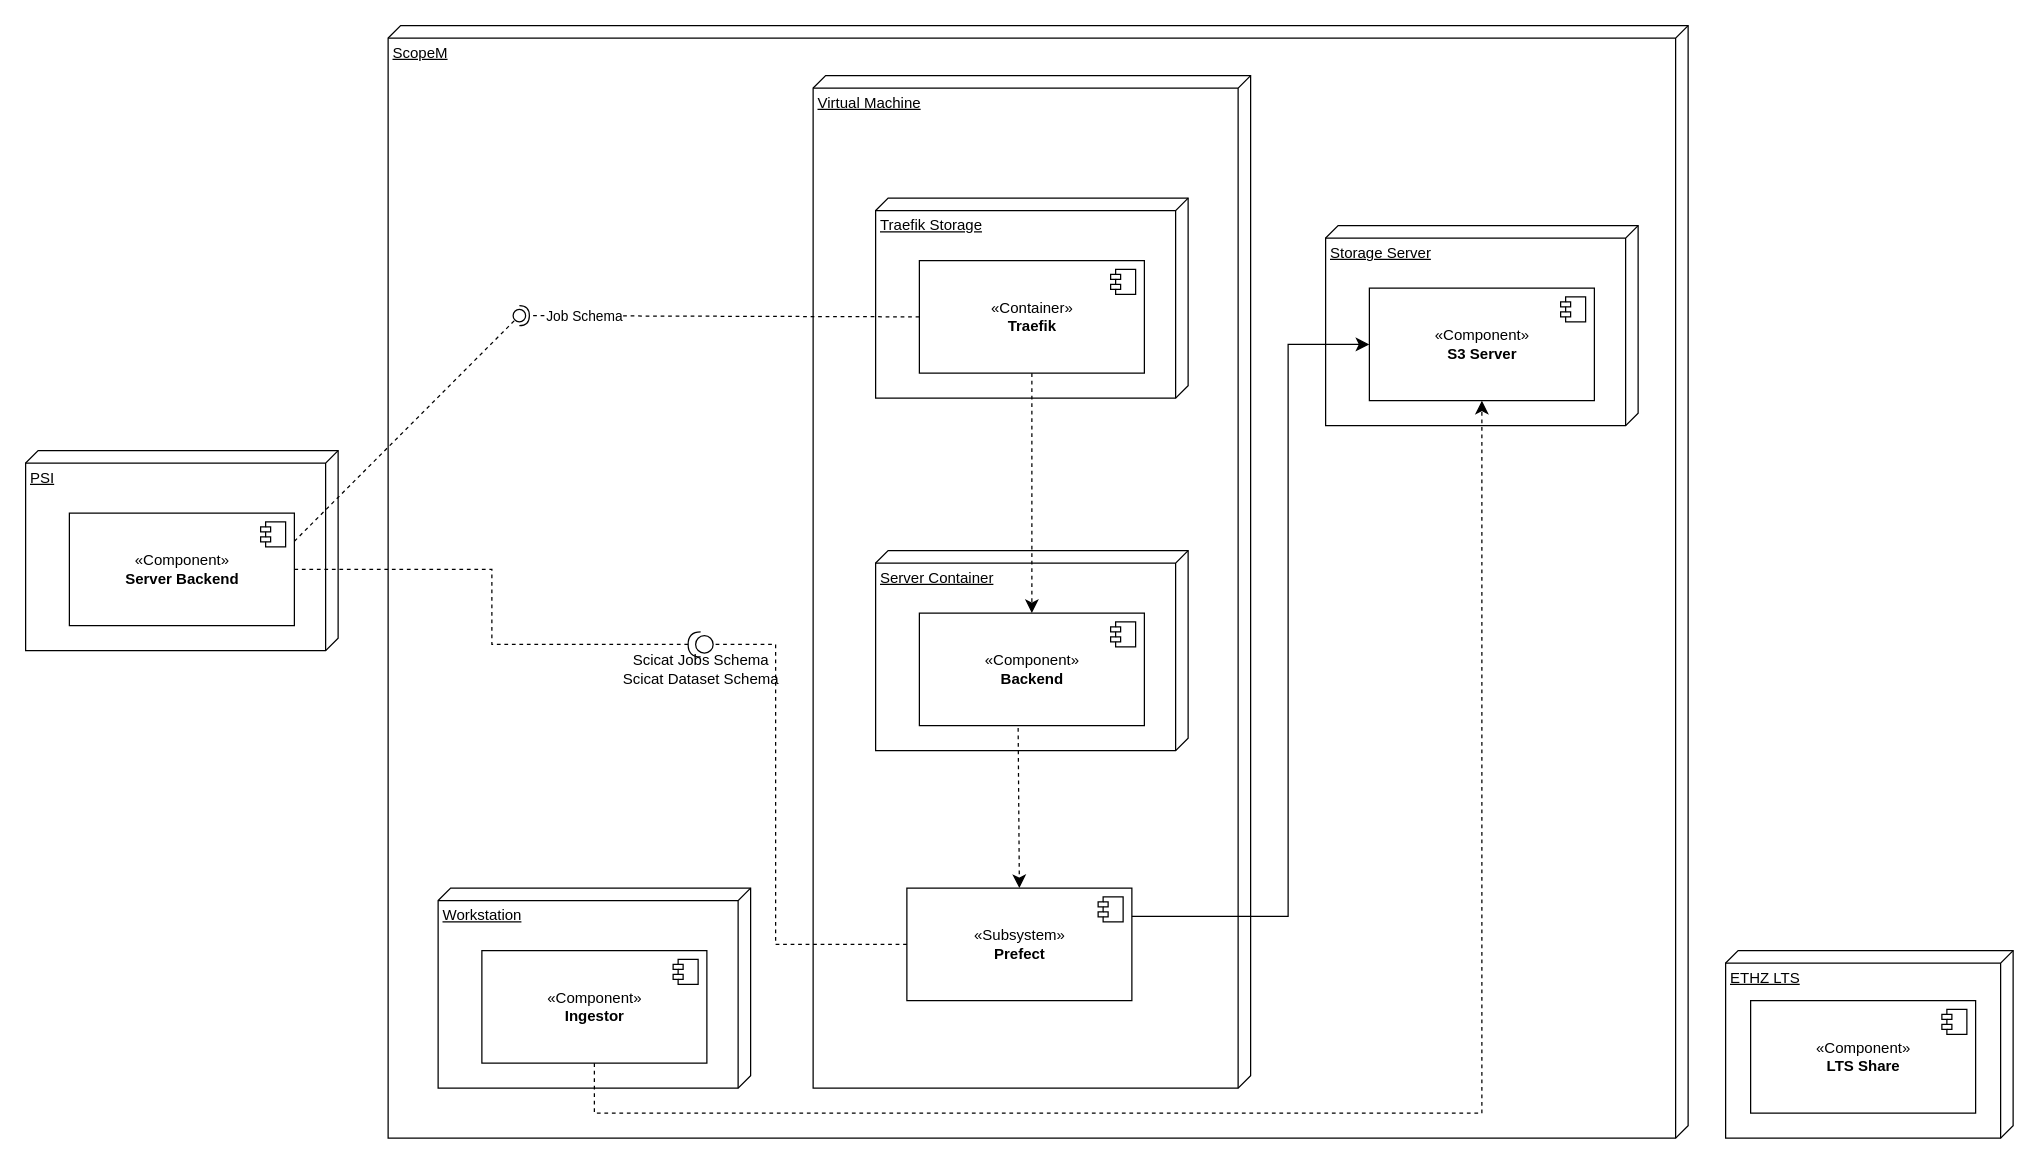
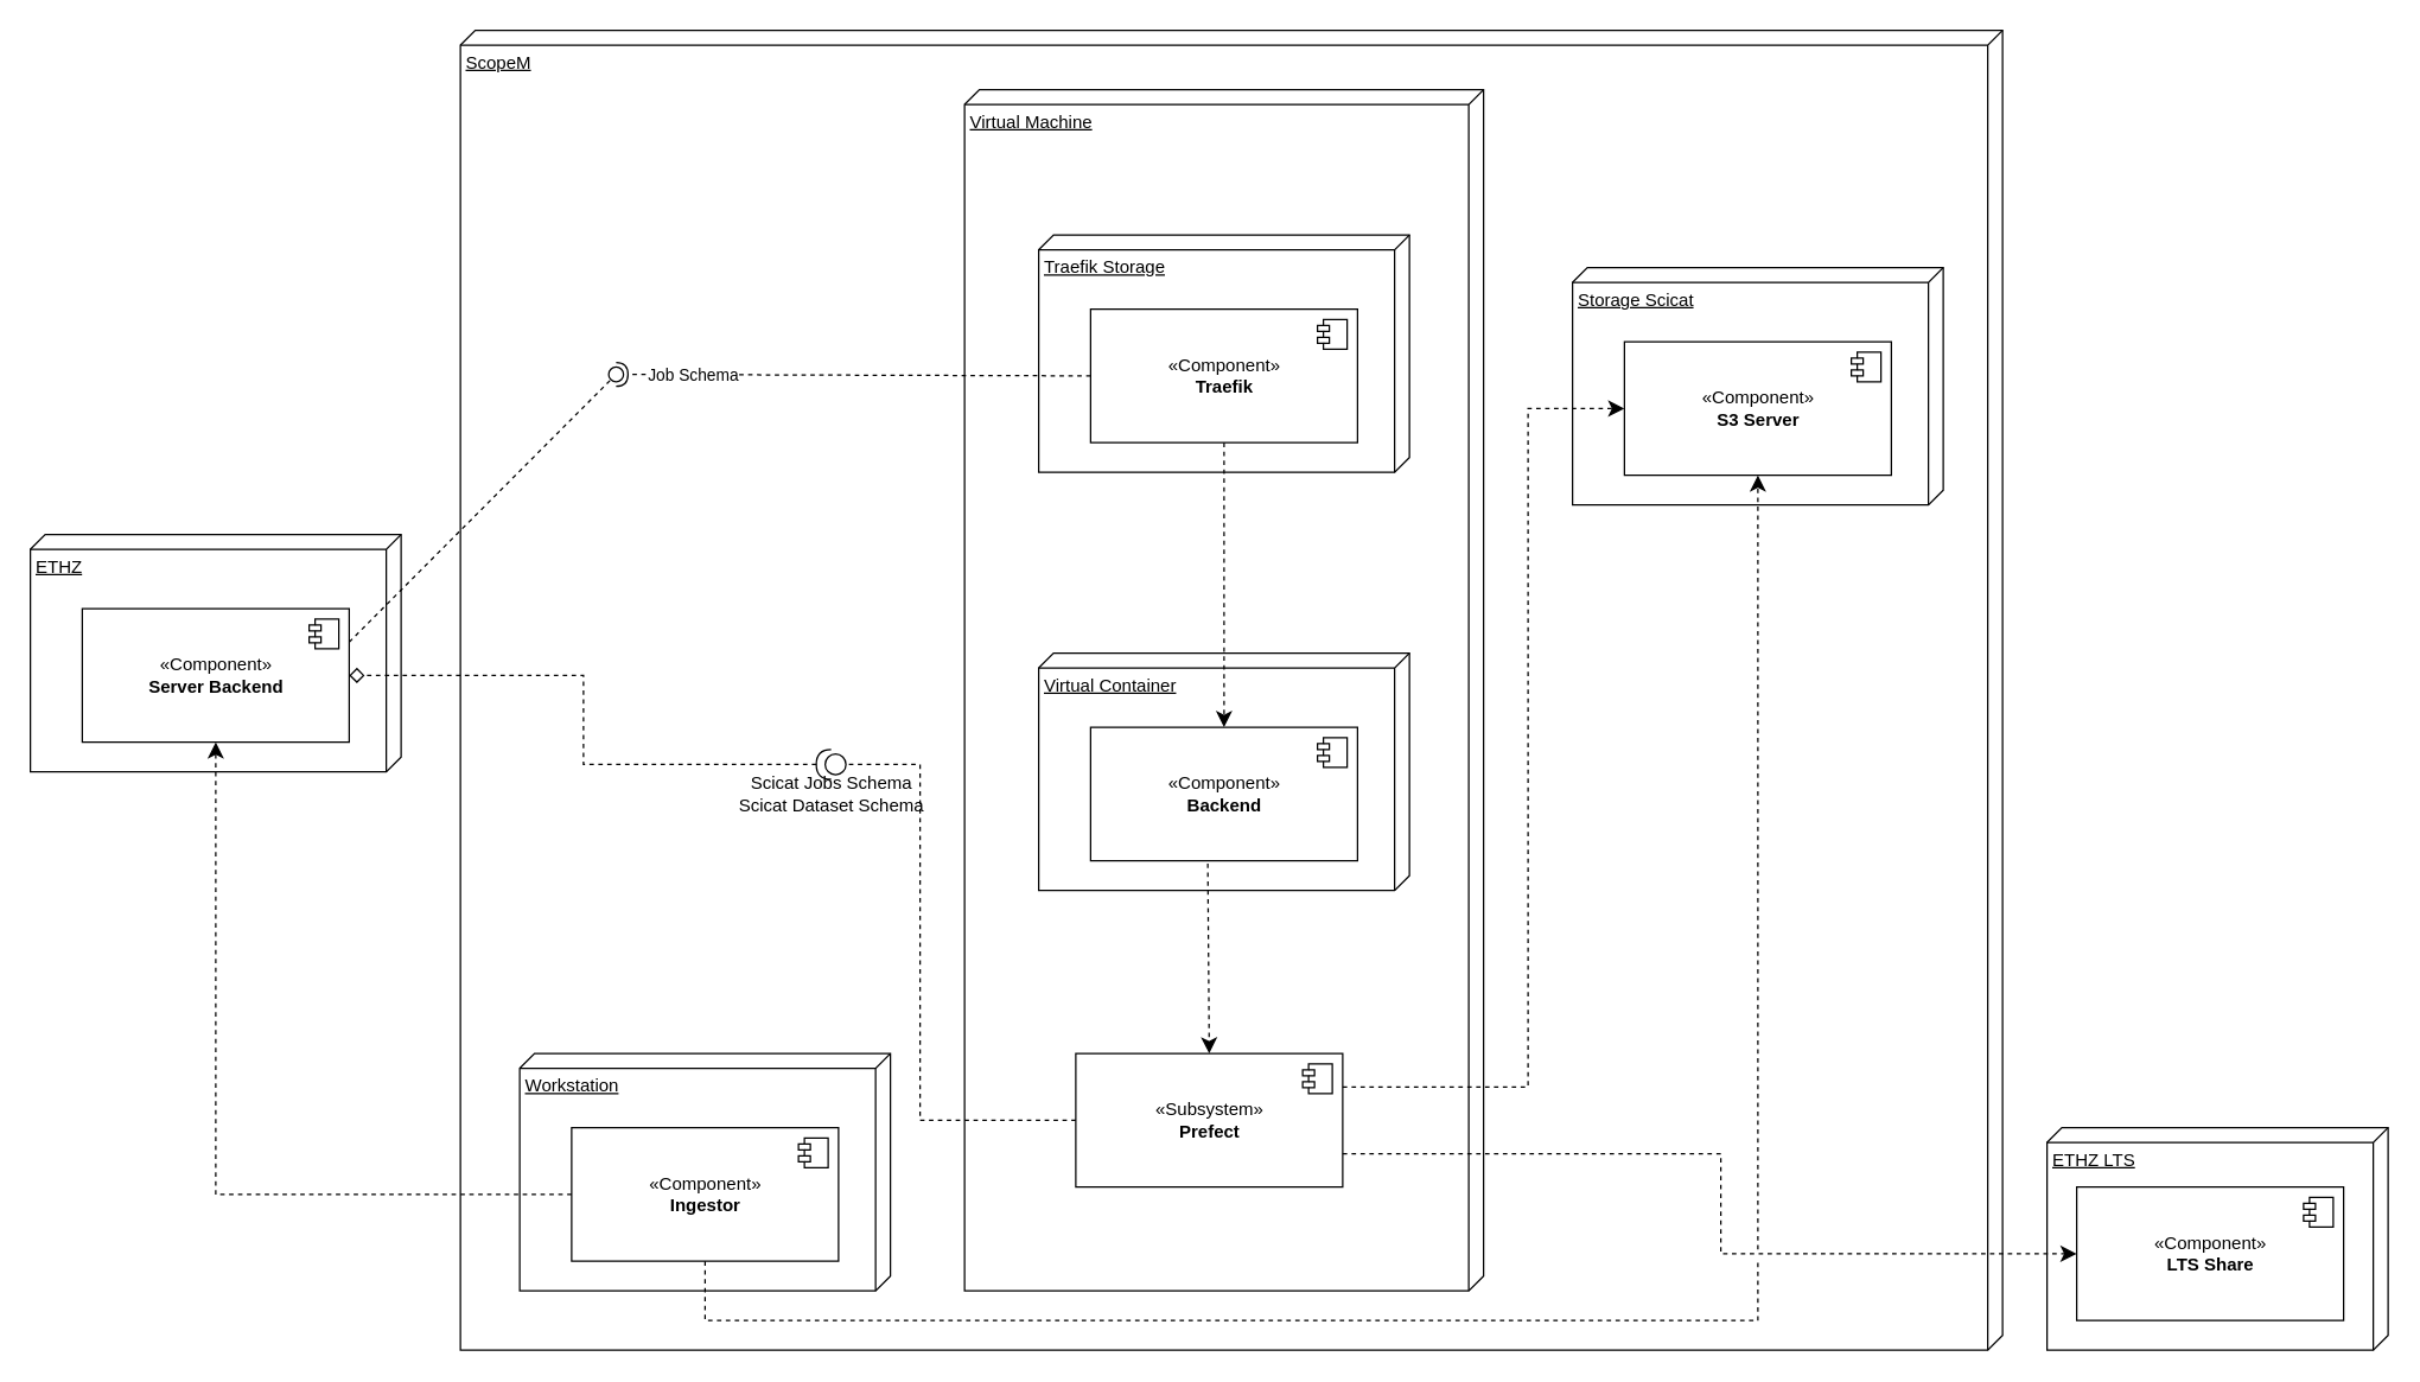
- <mxCell id="13" value="Storage Server" style="verticalAlign=top;align=left;spacingTop=8;spacingLeft=2;spacingRight=12;shape=cube;size=10;direction=south;fontStyle=4;html=1;" parent="12" vertex="1"><mxGeometry width="250" height="160" as="geometry" /></mxCell>
+ <mxCell id="13" value="Storage Scicat" style="verticalAlign=top;align=left;spacingTop=8;spacingLeft=2;spacingRight=12;shape=cube;size=10;direction=south;fontStyle=4;html=1;" parent="12" vertex="1"><mxGeometry width="250" height="160" as="geometry" /></mxCell>
- <mxCell id="27" value="«Container»&lt;br&gt;&lt;b&gt;Traefik&lt;/b&gt;" style="html=1;dropTarget=0;" vertex="1" parent="25"><mxGeometry x="35" y="50" width="180" height="90" as="geometry" /></mxCell>
+ <mxCell id="27" value="«Component»&lt;br&gt;&lt;b&gt;Traefik&lt;/b&gt;" style="html=1;dropTarget=0;" vertex="1" parent="25"><mxGeometry x="35" y="50" width="180" height="90" as="geometry" /></mxCell>
- <mxCell id="9" value="PSI" style="verticalAlign=top;align=left;spacingTop=8;spacingLeft=2;spacingRight=12;shape=cube;size=10;direction=south;fontStyle=4;html=1;" parent="8" vertex="1"><mxGeometry width="250" height="160" as="geometry" /></mxCell>
+ <mxCell id="9" value="ETHZ" style="verticalAlign=top;align=left;spacingTop=8;spacingLeft=2;spacingRight=12;shape=cube;size=10;direction=south;fontStyle=4;html=1;" parent="8" vertex="1"><mxGeometry width="250" height="160" as="geometry" /></mxCell>
- <mxCell id="39" value="" style="rounded=0;orthogonalLoop=1;jettySize=auto;html=1;endArrow=none;endFill=0;sketch=0;targetPerimeterSpacing=0;dashed=1;fontFamily=Helvetica;fontSize=11;fontColor=default;align=center;startSize=8;endSize=8;strokeColor=default;edgeStyle=elbowEdgeStyle;elbow=horizontal;startArrow=none;" parent="1" source="45" target="10" edge="1"><mxGeometry width="50" height="50" relative="1" as="geometry"><mxPoint x="915" y="772.5" as="sourcePoint" /><mxPoint x="1105" y="285" as="targetPoint" /><Array as="points" /></mxGeometry></mxCell>
+ <mxCell id="39" value="" style="rounded=0;orthogonalLoop=1;jettySize=auto;html=1;endArrow=diamond;endFill=0;sketch=0;targetPerimeterSpacing=0;dashed=1;fontFamily=Helvetica;fontSize=11;fontColor=default;align=center;startSize=8;endSize=8;strokeColor=default;edgeStyle=elbowEdgeStyle;elbow=horizontal;startArrow=none;" parent="1" source="45" target="10" edge="1"><mxGeometry width="50" height="50" relative="1" as="geometry"><mxPoint x="915" y="772.5" as="sourcePoint" /><mxPoint x="1105" y="285" as="targetPoint" /><Array as="points" /></mxGeometry></mxCell>
- <mxCell id="22" value="Server Container" style="verticalAlign=top;align=left;spacingTop=8;spacingLeft=2;spacingRight=12;shape=cube;size=10;direction=south;fontStyle=4;html=1;" parent="21" vertex="1"><mxGeometry width="250" height="160" as="geometry" /></mxCell>
+ <mxCell id="22" value="Virtual Container" style="verticalAlign=top;align=left;spacingTop=8;spacingLeft=2;spacingRight=12;shape=cube;size=10;direction=south;fontStyle=4;html=1;" parent="21" vertex="1"><mxGeometry width="250" height="160" as="geometry" /></mxCell>
- <mxCell id="35" value="" style="edgeStyle=elbowEdgeStyle;elbow=horizontal;endArrow=classic;html=1;curved=0;rounded=0;endSize=8;startSize=8;entryX=0;entryY=0.5;entryDx=0;entryDy=0;exitX=1;exitY=0.25;exitDx=0;exitDy=0;dashed=0;" parent="1" source="18" target="14" edge="1"><mxGeometry width="50" height="50" relative="1" as="geometry"><mxPoint x="1170" y="580" as="sourcePoint" /><mxPoint x="1220" y="530" as="targetPoint" /><Array as="points"><mxPoint x="1030" y="420" /></Array></mxGeometry></mxCell>
+ <mxCell id="35" value="" style="edgeStyle=elbowEdgeStyle;elbow=horizontal;endArrow=classic;html=1;curved=0;rounded=0;endSize=8;startSize=8;entryX=0;entryY=0.5;entryDx=0;entryDy=0;exitX=1;exitY=0.25;exitDx=0;exitDy=0;dashed=1;" parent="1" source="18" target="14" edge="1"><mxGeometry width="50" height="50" relative="1" as="geometry"><mxPoint x="1170" y="580" as="sourcePoint" /><mxPoint x="1220" y="530" as="targetPoint" /><Array as="points"><mxPoint x="1030" y="420" /></Array></mxGeometry></mxCell>
+ <mxCell id="38" value="" style="edgeStyle=elbowEdgeStyle;elbow=horizontal;endArrow=classic;html=1;curved=0;rounded=0;endSize=8;startSize=8;exitX=0;exitY=0.5;exitDx=0;exitDy=0;dashed=1;entryX=0.5;entryY=1;entryDx=0;entryDy=0;" parent="1" source="33" target="10" edge="1"><mxGeometry width="50" height="50" relative="1" as="geometry"><mxPoint x="915" y="772.5" as="sourcePoint" /><mxPoint x="130" y="600" as="targetPoint" /><Array as="points"><mxPoint x="145" y="650" /></Array></mxGeometry></mxCell>
+ <mxCell id="36" value="" style="edgeStyle=elbowEdgeStyle;elbow=horizontal;endArrow=classic;html=1;curved=0;rounded=0;endSize=8;startSize=8;entryX=0;entryY=0.5;entryDx=0;entryDy=0;exitX=1;exitY=0.75;exitDx=0;exitDy=0;dashed=1;jumpStyle=arc;" parent="1" source="18" target="5" edge="1"><mxGeometry width="50" height="50" relative="1" as="geometry"><mxPoint x="915" y="772.5" as="sourcePoint" /><mxPoint x="1105" y="285" as="targetPoint" /><Array as="points"><mxPoint x="1160" y="800" /></Array></mxGeometry></mxCell>
